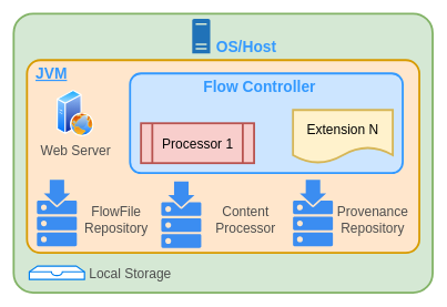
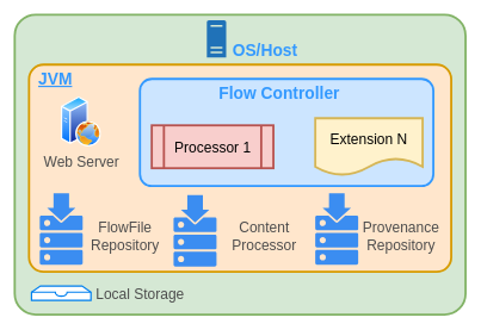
- <mxCell id="10" value="Processor 1" style="shape=process;whiteSpace=wrap;html=1;backgroundOutline=1;fillColor=#f8cecc;fontSize=20;strokeColor=#b85450;strokeWidth=3;" vertex="1" parent="1"><mxGeometry x="211.5" y="185" width="170" height="60" as="geometry" /></mxCell>
+ <mxCell id="10" value="Processor 1" style="shape=process;whiteSpace=wrap;html=1;backgroundOutline=1;fillColor=#f8cecc;fontSize=20;strokeColor=#b85450;strokeWidth=3;" vertex="1" parent="1"><mxGeometry x="211.5" y="175" width="170" height="60" as="geometry" /></mxCell>
